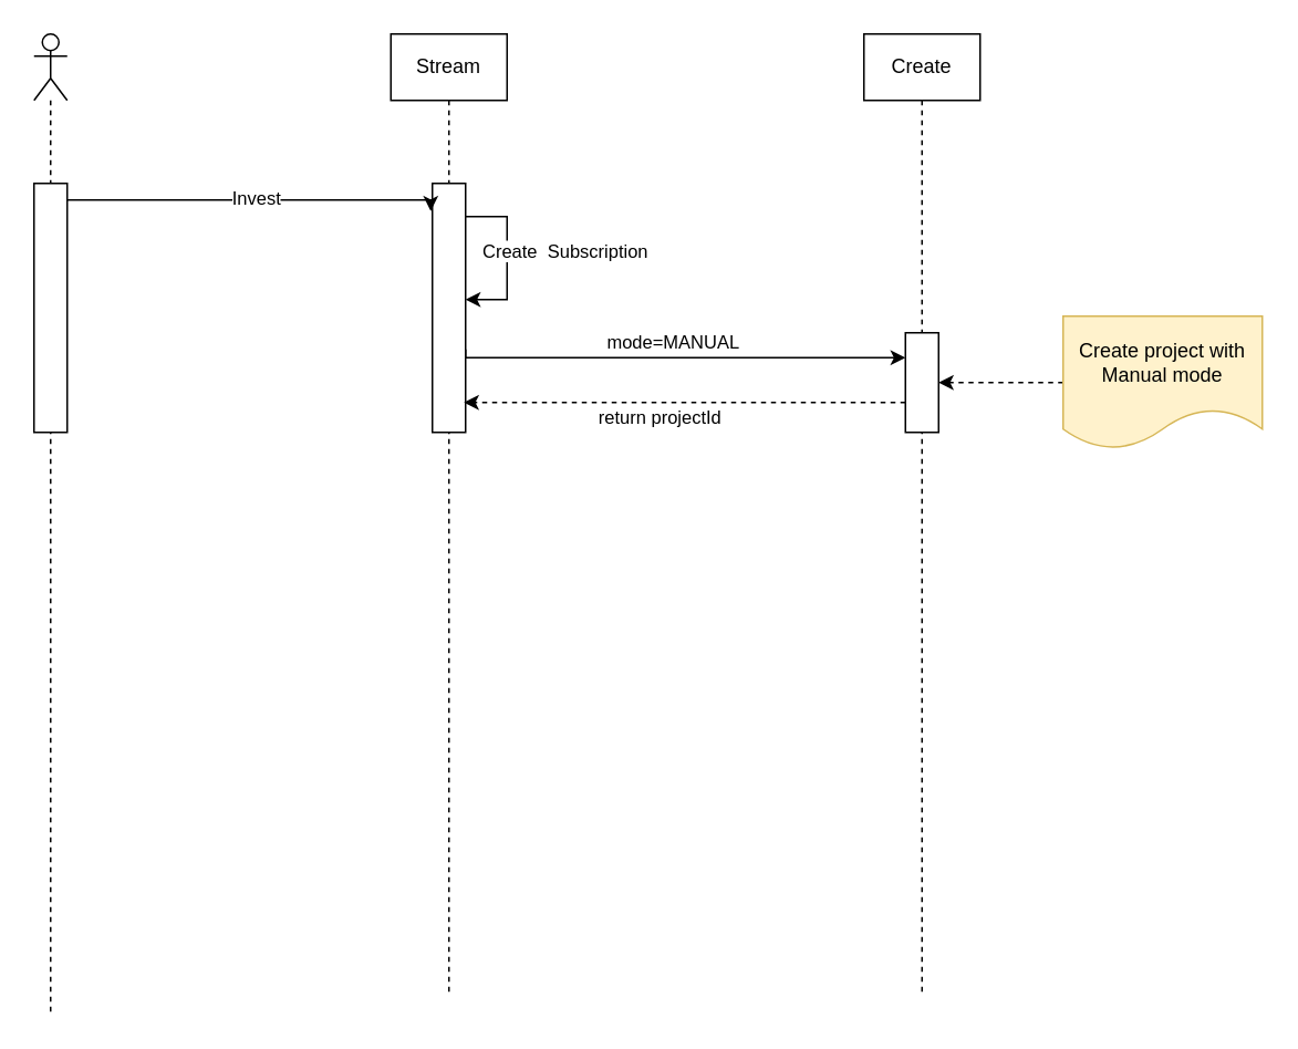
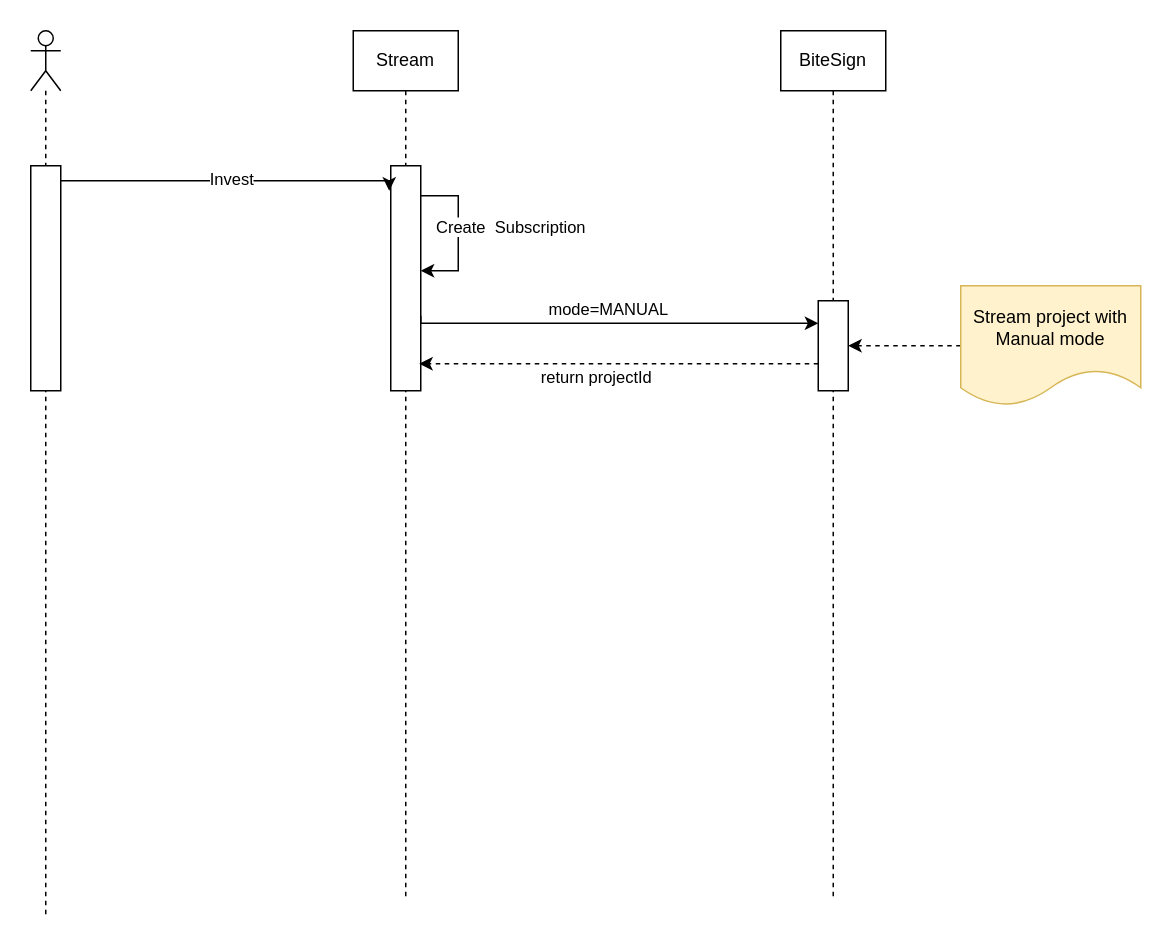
- <mxCell id="4" value="Create" style="shape=umlLifeline;perimeter=lifelinePerimeter;whiteSpace=wrap;html=1;container=1;dropTarget=0;collapsible=0;recursiveResize=0;outlineConnect=0;portConstraint=eastwest;newEdgeStyle={&quot;edgeStyle&quot;:&quot;elbowEdgeStyle&quot;,&quot;elbow&quot;:&quot;vertical&quot;,&quot;curved&quot;:0,&quot;rounded&quot;:0};" vertex="1" parent="1"><mxGeometry x="520" y="20" width="70" height="580" as="geometry" /></mxCell>
+ <mxCell id="4" value="BiteSign" style="shape=umlLifeline;perimeter=lifelinePerimeter;whiteSpace=wrap;html=1;container=1;dropTarget=0;collapsible=0;recursiveResize=0;outlineConnect=0;portConstraint=eastwest;newEdgeStyle={&quot;edgeStyle&quot;:&quot;elbowEdgeStyle&quot;,&quot;elbow&quot;:&quot;vertical&quot;,&quot;curved&quot;:0,&quot;rounded&quot;:0};" vertex="1" parent="1"><mxGeometry x="520" y="20" width="70" height="580" as="geometry" /></mxCell>
- <mxCell id="17" value="Create project with Manual mode" style="shape=document;whiteSpace=wrap;html=1;boundedLbl=1;fillColor=#fff2cc;strokeColor=#d6b656;" vertex="1" parent="1"><mxGeometry x="640" y="190" width="120" height="80" as="geometry" /></mxCell>
+ <mxCell id="17" value="Stream project with Manual mode" style="shape=document;whiteSpace=wrap;html=1;boundedLbl=1;fillColor=#fff2cc;strokeColor=#d6b656;" vertex="1" parent="1"><mxGeometry x="640" y="190" width="120" height="80" as="geometry" /></mxCell>
